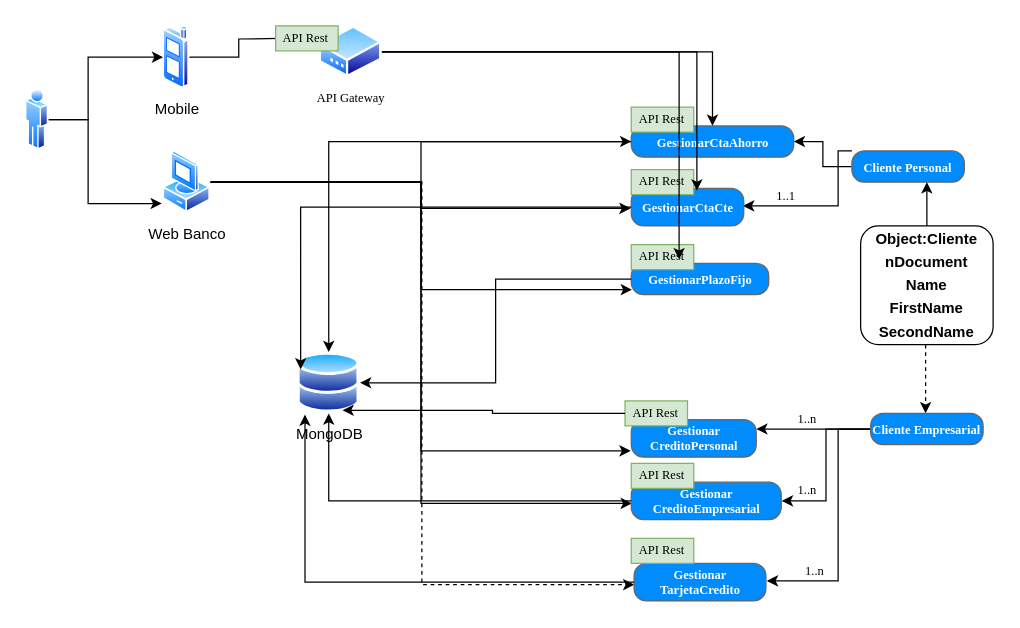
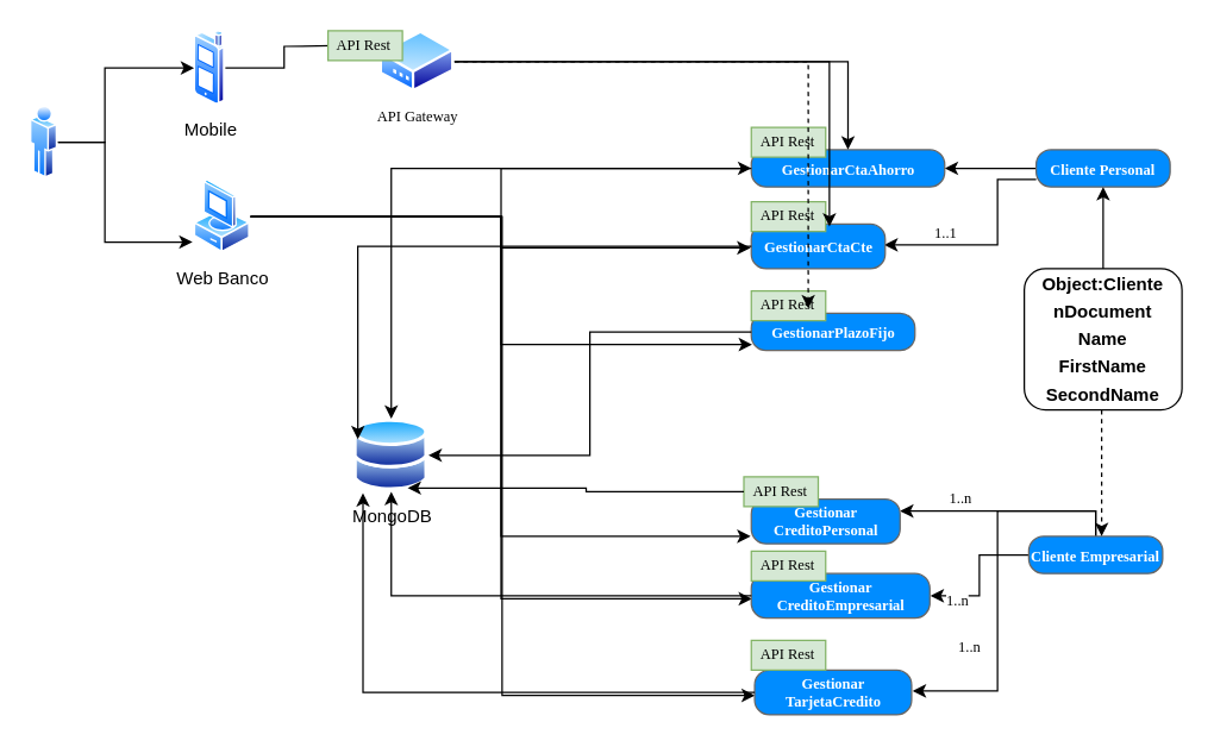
- <mxCell id="51" style="edgeStyle=orthogonalEdgeStyle;rounded=0;orthogonalLoop=1;jettySize=auto;html=1;entryX=0.348;entryY=-0.133;entryDx=0;entryDy=0;entryPerimeter=0;fontFamily=Verdana;fontSize=10;" parent="1" source="38" target="35" edge="1"><mxGeometry relative="1" as="geometry" /></mxCell>
+ <mxCell id="51" style="edgeStyle=orthogonalEdgeStyle;rounded=0;orthogonalLoop=1;jettySize=auto;html=1;entryX=0.348;entryY=-0.133;entryDx=0;entryDy=0;entryPerimeter=0;fontFamily=Verdana;fontSize=10;dashed=1;" parent="1" source="38" target="35" edge="1"><mxGeometry relative="1" as="geometry" /></mxCell>
- <mxCell id="17" value="Cliente Personal" style="strokeWidth=1;shadow=0;dashed=0;align=center;html=1;shape=mxgraph.mockup.buttons.button;strokeColor=#666666;fontColor=#ffffff;mainText=;buttonStyle=round;fontSize=10;fontStyle=1;fillColor=#008cff;whiteSpace=wrap;fontFamily=Verdana;" parent="1" vertex="1"><mxGeometry x="681" y="120" width="90" height="25" as="geometry" /></mxCell>
+ <mxCell id="17" value="Cliente Personal" style="strokeWidth=1;shadow=0;dashed=0;align=center;html=1;shape=mxgraph.mockup.buttons.button;strokeColor=#666666;fontColor=#ffffff;mainText=;buttonStyle=round;fontSize=10;fontStyle=1;fillColor=#008cff;whiteSpace=wrap;fontFamily=Verdana;" parent="1" vertex="1"><mxGeometry x="696" y="100" width="90" height="25" as="geometry" /></mxCell>
- <mxCell id="23" value="Cliente Empresarial" style="strokeWidth=1;shadow=0;dashed=0;align=center;html=1;shape=mxgraph.mockup.buttons.button;strokeColor=#666666;fontColor=#ffffff;mainText=;buttonStyle=round;fontSize=10;fontStyle=1;fillColor=#008cff;whiteSpace=wrap;fontFamily=Verdana;" parent="1" vertex="1"><mxGeometry x="696" y="330" width="90" height="25" as="geometry" /></mxCell>
+ <mxCell id="23" value="Cliente Empresarial" style="strokeWidth=1;shadow=0;dashed=0;align=center;html=1;shape=mxgraph.mockup.buttons.button;strokeColor=#666666;fontColor=#ffffff;mainText=;buttonStyle=round;fontSize=10;fontStyle=1;fillColor=#008cff;whiteSpace=wrap;fontFamily=Verdana;" parent="1" vertex="1"><mxGeometry x="691" y="360" width="90" height="25" as="geometry" /></mxCell>
- <mxCell id="7" style="edgeStyle=orthogonalEdgeStyle;rounded=0;orthogonalLoop=1;jettySize=auto;html=1;entryX=0.002;entryY=0.567;entryDx=0;entryDy=0;entryPerimeter=0;fontFamily=Verdana;fontSize=10;dashed=1;" parent="1" source="8" target="47" edge="1"><mxGeometry relative="1" as="geometry"><Array as="points"><mxPoint x="337" y="145" /><mxPoint x="337" y="467" /></Array></mxGeometry></mxCell>
+ <mxCell id="7" style="edgeStyle=orthogonalEdgeStyle;rounded=0;orthogonalLoop=1;jettySize=auto;html=1;entryX=0.002;entryY=0.567;entryDx=0;entryDy=0;entryPerimeter=0;fontFamily=Verdana;fontSize=10;" parent="1" source="8" target="47" edge="1"><mxGeometry relative="1" as="geometry"><Array as="points"><mxPoint x="337" y="145" /><mxPoint x="337" y="467" /></Array></mxGeometry></mxCell>
